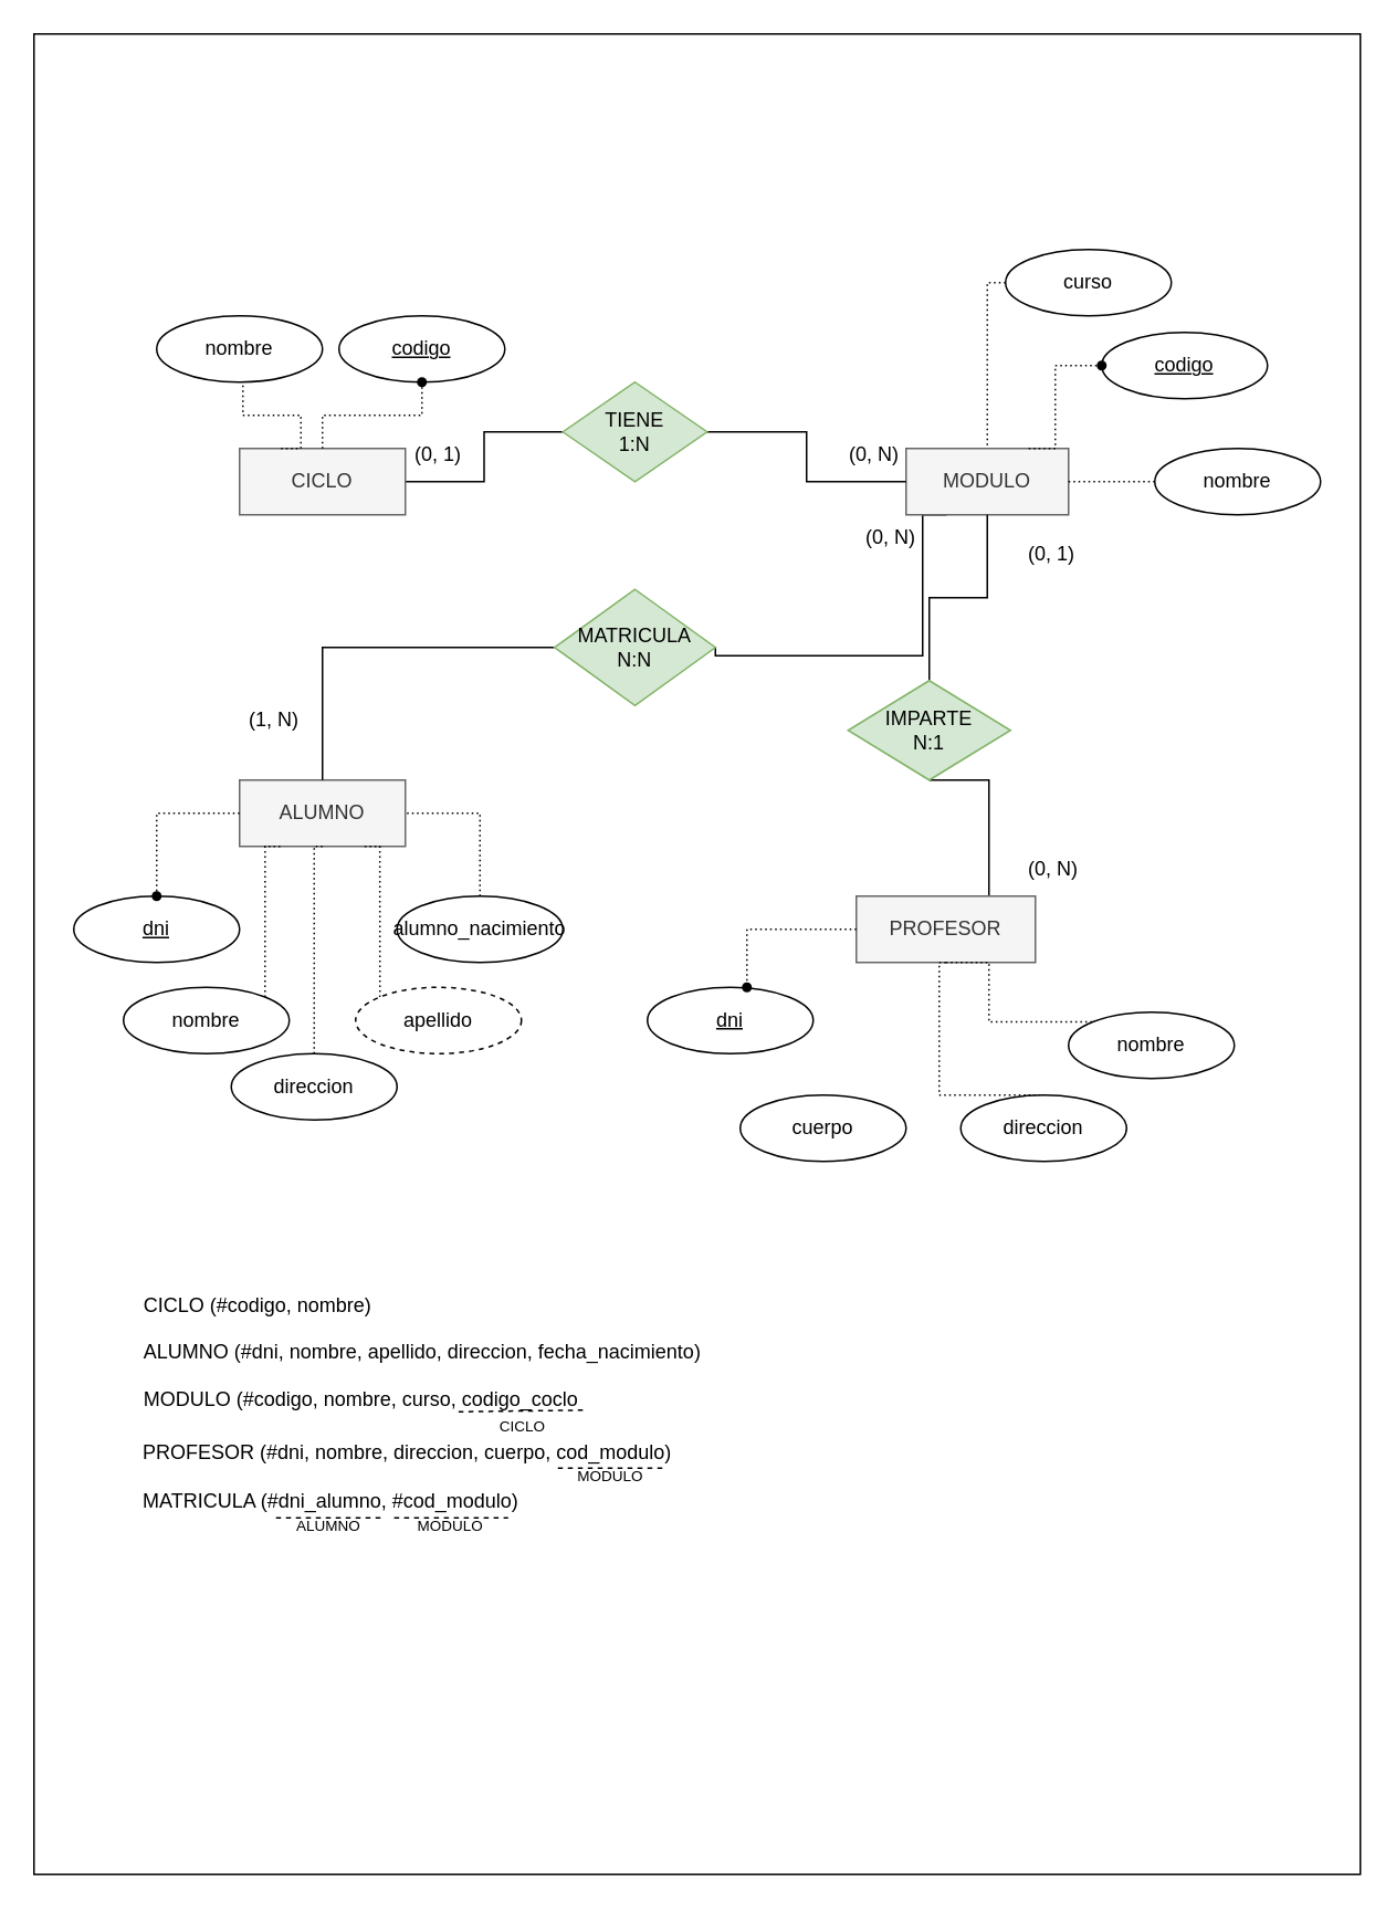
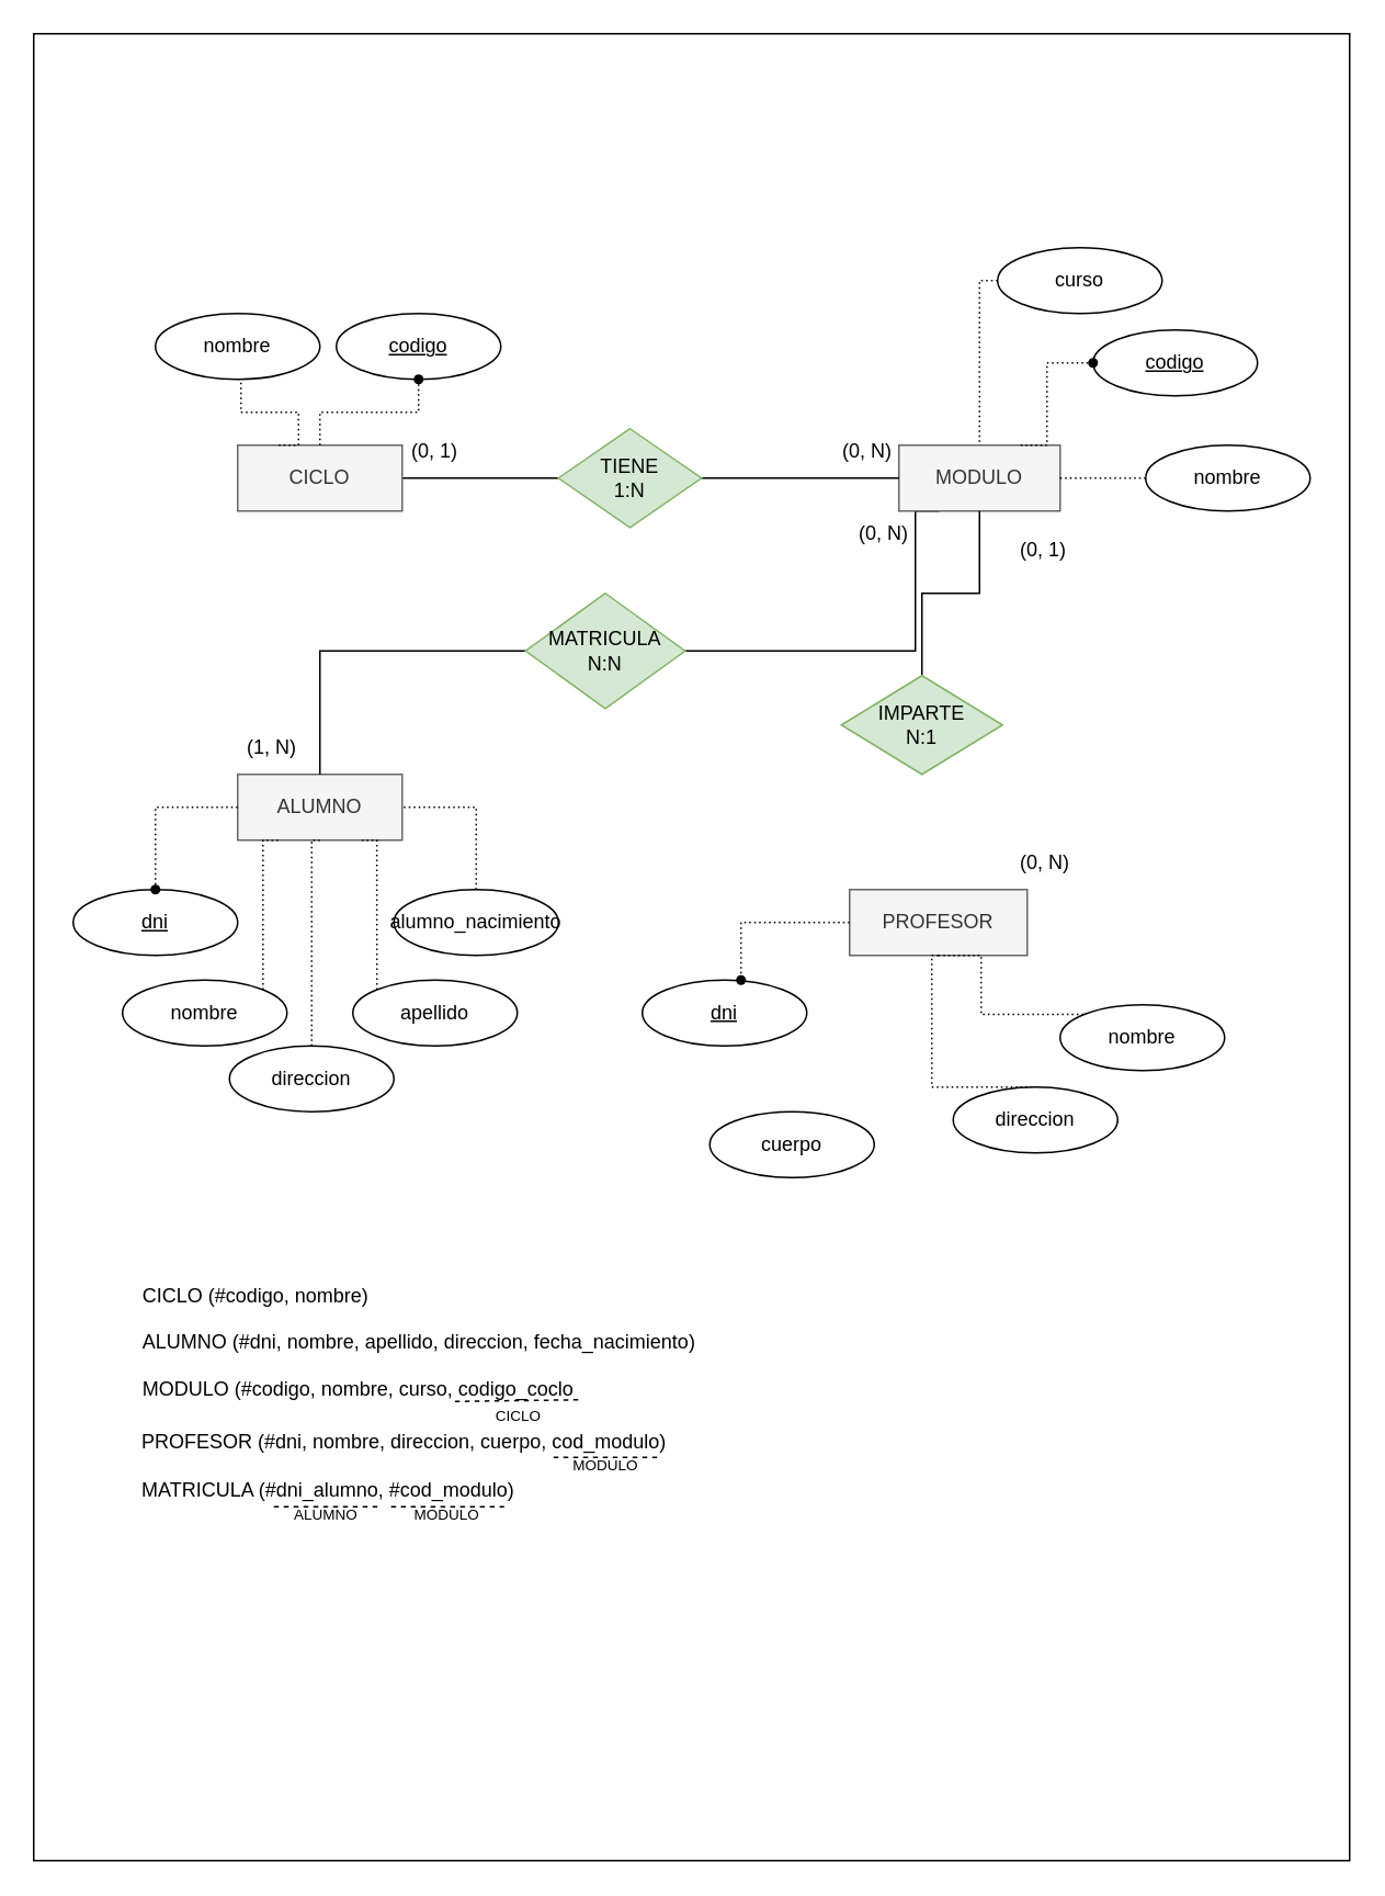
- <mxCell id="11" value="TIENE&lt;br&gt;1:N" style="shape=rhombus;perimeter=rhombusPerimeter;whiteSpace=wrap;html=1;align=center;fillColor=#d5e8d4;strokeColor=#82b366;" parent="1" vertex="1"><mxGeometry x="339" y="230" width="87" height="60" as="geometry" /></mxCell>
+ <mxCell id="11" value="TIENE&lt;br&gt;1:N" style="shape=rhombus;perimeter=rhombusPerimeter;whiteSpace=wrap;html=1;align=center;fillColor=#d5e8d4;strokeColor=#82b366;" parent="1" vertex="1"><mxGeometry x="339" y="260" width="87" height="60" as="geometry" /></mxCell>
- <mxCell id="46" value="MATRICULA&lt;br&gt;N:N" style="shape=rhombus;perimeter=rhombusPerimeter;whiteSpace=wrap;html=1;align=center;fillColor=#d5e8d4;strokeColor=#82b366;" parent="1" vertex="1"><mxGeometry x="334" y="355" width="97" height="70" as="geometry" /></mxCell>
+ <mxCell id="46" value="MATRICULA&lt;br&gt;N:N" style="shape=rhombus;perimeter=rhombusPerimeter;whiteSpace=wrap;html=1;align=center;fillColor=#d5e8d4;strokeColor=#82b366;" parent="1" vertex="1"><mxGeometry x="319" y="360" width="97" height="70" as="geometry" /></mxCell>
- <mxCell id="61" value="(1, N)" style="text;strokeColor=none;fillColor=none;spacingLeft=4;spacingRight=4;overflow=hidden;rotatable=0;points=[[0,0.5],[1,0.5]];portConstraint=eastwest;fontSize=12;whiteSpace=wrap;html=1;" parent="1" vertex="1"><mxGeometry x="144" y="420" width="50" height="30" as="geometry" /></mxCell>
+ <mxCell id="61" value="(1, N)" style="text;strokeColor=none;fillColor=none;spacingLeft=4;spacingRight=4;overflow=hidden;rotatable=0;points=[[0,0.5],[1,0.5]];portConstraint=eastwest;fontSize=12;whiteSpace=wrap;html=1;" parent="1" vertex="1"><mxGeometry x="144" y="440" width="50" height="30" as="geometry" /></mxCell>
- <mxCell id="30" style="edgeStyle=orthogonalEdgeStyle;rounded=0;orthogonalLoop=1;jettySize=auto;html=1;exitX=0.75;exitY=0;exitDx=0;exitDy=0;entryX=0.5;entryY=1;entryDx=0;entryDy=0;endArrow=none;endFill=0;" parent="1" source="31" target="44" edge="1"><mxGeometry relative="1" as="geometry"><Array as="points"><mxPoint x="596" y="540" /></Array></mxGeometry></mxCell>
- <mxCell id="56" value="apellido" style="ellipse;whiteSpace=wrap;html=1;align=center;dashed=1;" parent="1" vertex="1"><mxGeometry x="214" y="595" width="100" height="40" as="geometry" /></mxCell>
+ <mxCell id="56" value="apellido" style="ellipse;whiteSpace=wrap;html=1;align=center;" parent="1" vertex="1"><mxGeometry x="214" y="595" width="100" height="40" as="geometry" /></mxCell>
- <mxCell id="38" value="cuerpo" style="ellipse;whiteSpace=wrap;html=1;align=center;" parent="1" vertex="1"><mxGeometry x="446" y="660" width="100" height="40" as="geometry" /></mxCell>
+ <mxCell id="38" value="cuerpo" style="ellipse;whiteSpace=wrap;html=1;align=center;" parent="1" vertex="1"><mxGeometry x="431" y="675" width="100" height="40" as="geometry" /></mxCell>
